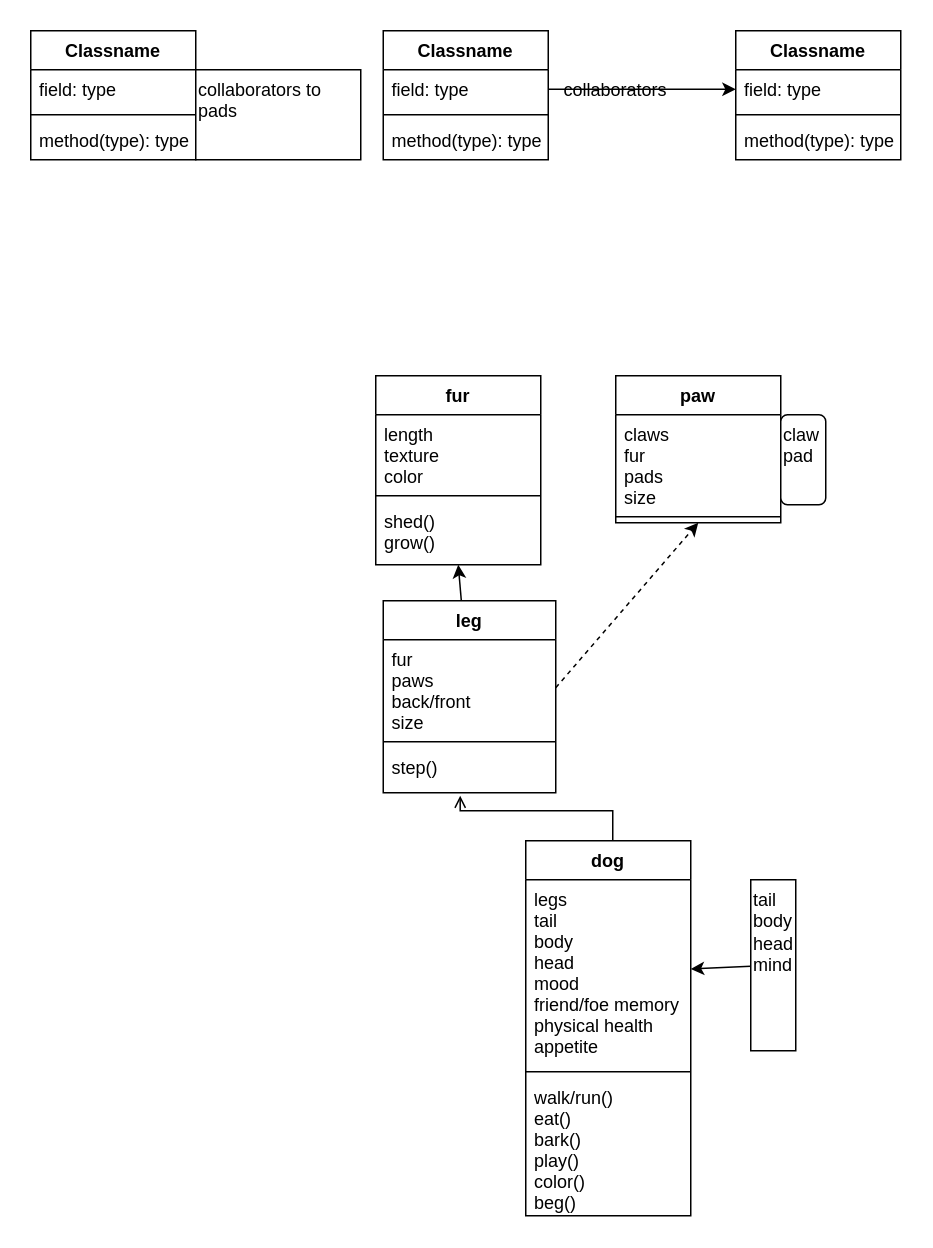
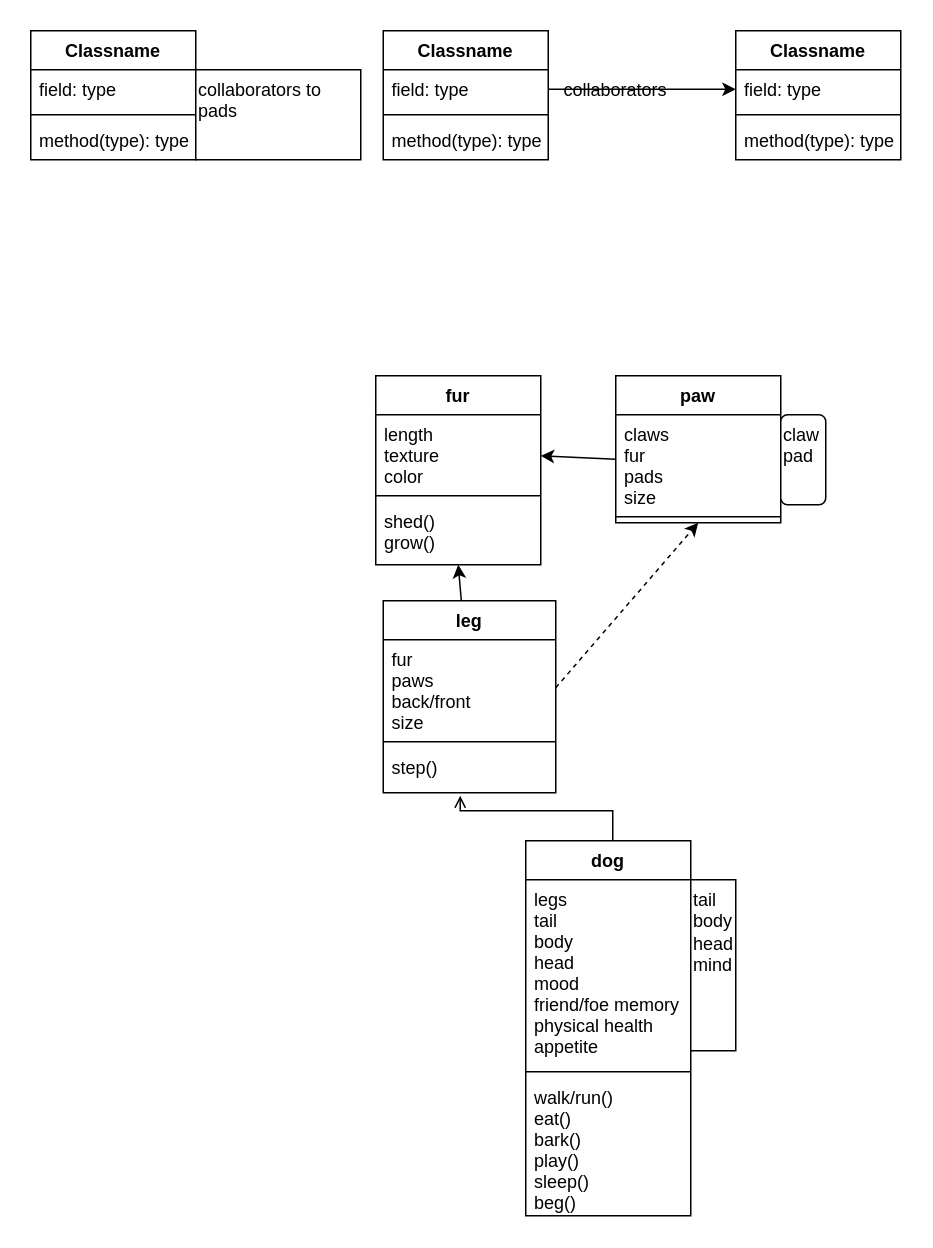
+ <mxCell id="21" style="edgeStyle=none;html=1;" edge="1" parent="1" source="18" target="3"><mxGeometry relative="1" as="geometry" /></mxCell>
- <mxCell id="27" value="tail&lt;br&gt;body&lt;br&gt;head&lt;br&gt;mind" style="rounded=0;whiteSpace=wrap;html=1;align=left;verticalAlign=top;" vertex="1" parent="1"><mxGeometry x="500" y="586" width="30" height="114" as="geometry" /></mxCell>
+ <mxCell id="27" value="tail&lt;br&gt;body&lt;br&gt;head&lt;br&gt;mind" style="rounded=0;whiteSpace=wrap;html=1;align=left;verticalAlign=top;" vertex="1" parent="1"><mxGeometry x="460" y="586" width="30" height="114" as="geometry" /></mxCell>
- <mxCell id="25" value="walk/run()&#10;eat()&#10;bark()&#10;play()&#10;color()&#10;beg()" style="text;strokeColor=none;fillColor=none;align=left;verticalAlign=top;spacingLeft=4;spacingRight=4;overflow=hidden;rotatable=0;points=[[0,0.5],[1,0.5]];portConstraint=eastwest;" vertex="1" parent="22"><mxGeometry y="158" width="110" height="92" as="geometry" /></mxCell>
+ <mxCell id="25" value="walk/run()&#10;eat()&#10;bark()&#10;play()&#10;sleep()&#10;beg()" style="text;strokeColor=none;fillColor=none;align=left;verticalAlign=top;spacingLeft=4;spacingRight=4;overflow=hidden;rotatable=0;points=[[0,0.5],[1,0.5]];portConstraint=eastwest;" vertex="1" parent="22"><mxGeometry y="158" width="110" height="92" as="geometry" /></mxCell>
